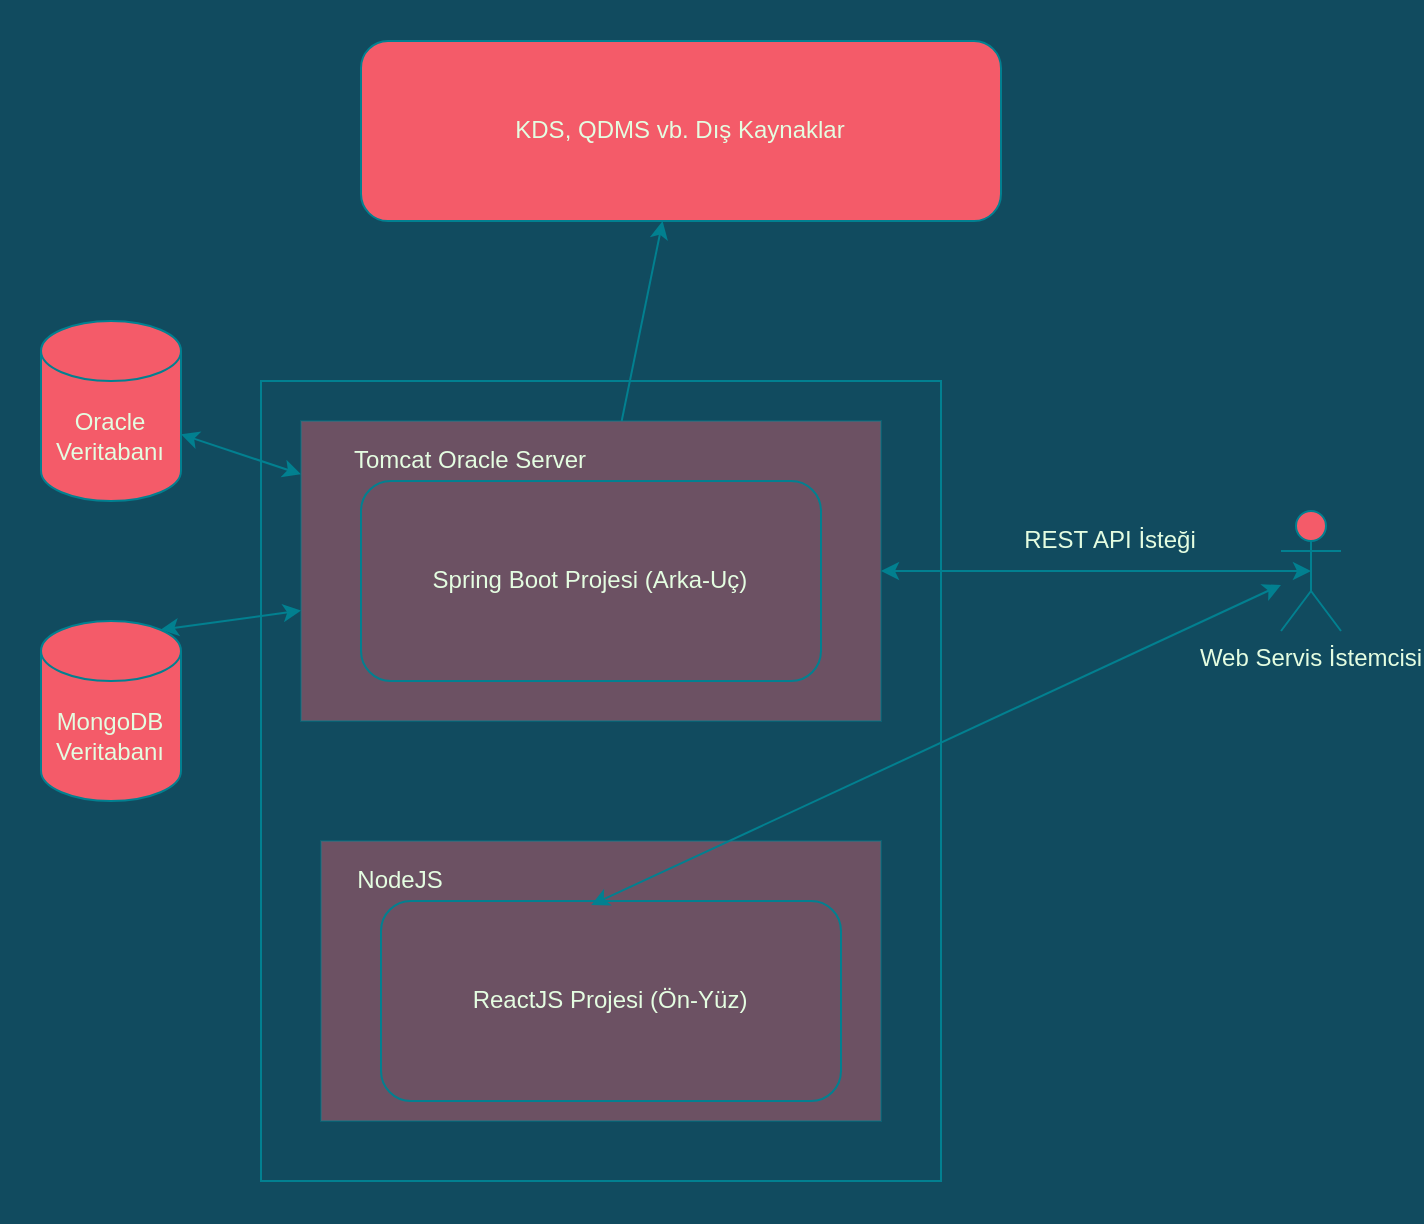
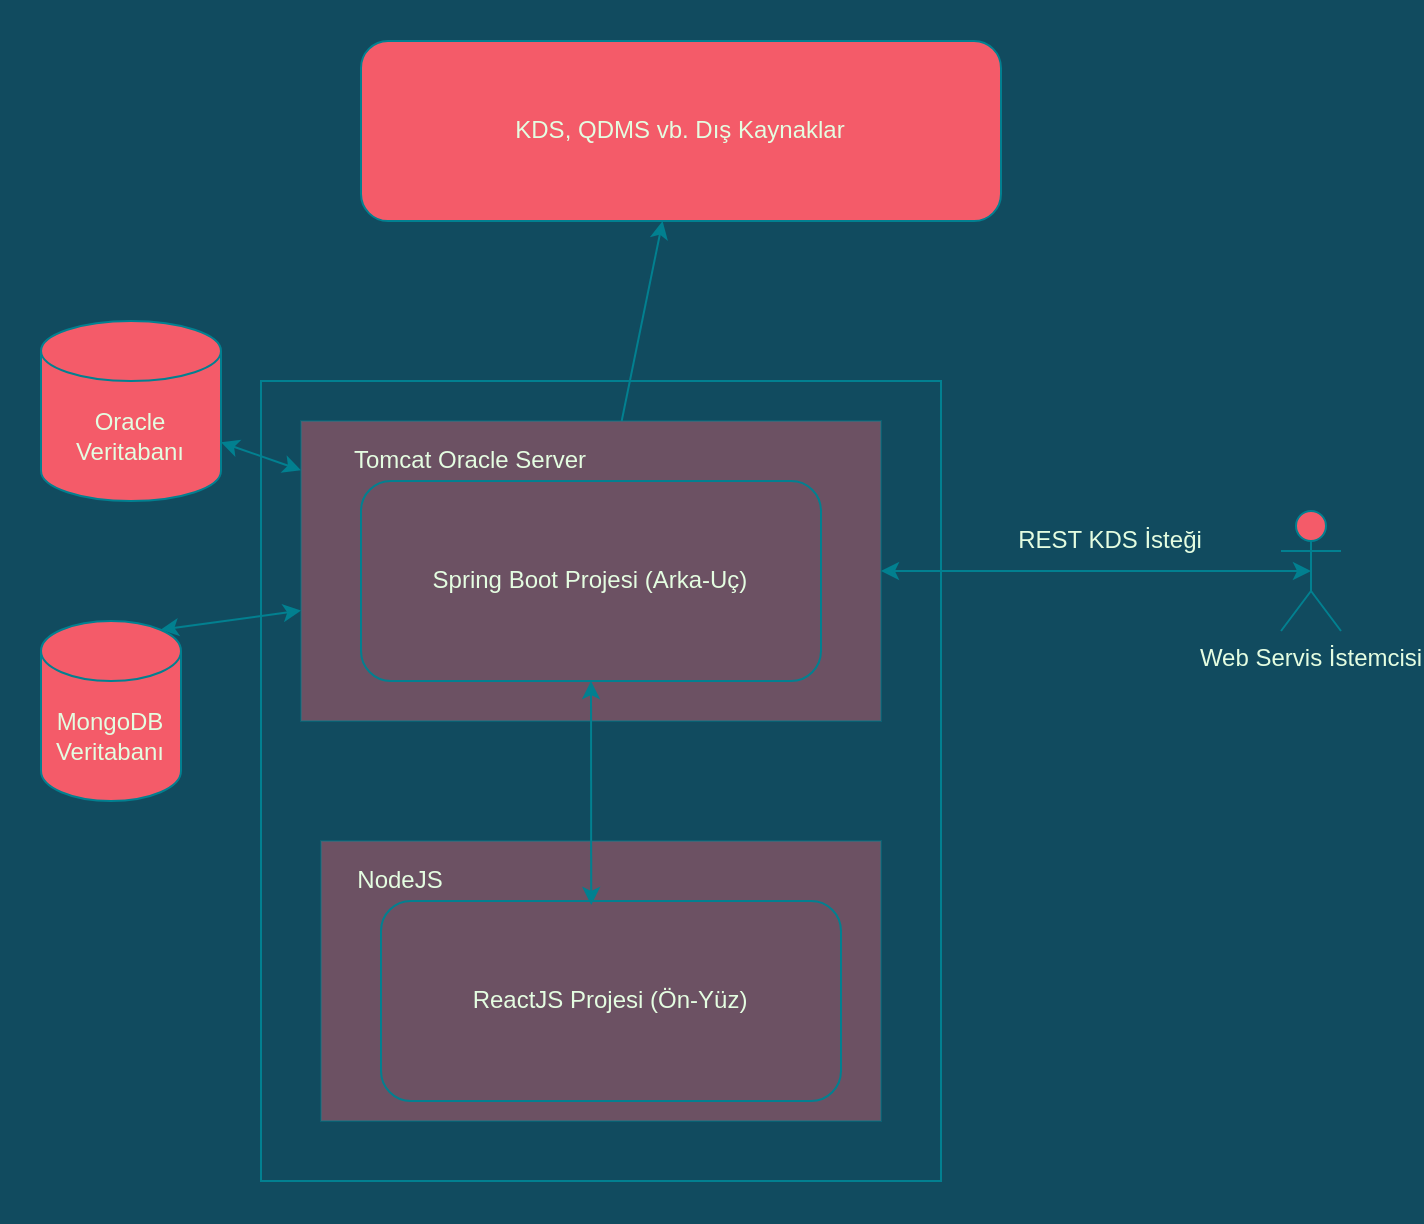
- <mxCell id="6" value="Oracle Veritabanı" style="shape=cylinder3;whiteSpace=wrap;html=1;boundedLbl=1;backgroundOutline=1;size=15;fillColor=#F45B69;strokeColor=#028090;fontColor=#E4FDE1;" parent="1" vertex="1"><mxGeometry x="20" y="160" width="70" height="90" as="geometry" /></mxCell>
+ <mxCell id="6" value="Oracle Veritabanı" style="shape=cylinder3;whiteSpace=wrap;html=1;boundedLbl=1;backgroundOutline=1;size=15;fillColor=#F45B69;strokeColor=#028090;fontColor=#E4FDE1;" parent="1" vertex="1"><mxGeometry x="20" y="160" width="90" height="90" as="geometry" /></mxCell>
- <mxCell id="17" value="REST API İsteği" style="text;html=1;strokeColor=none;fillColor=none;align=center;verticalAlign=middle;whiteSpace=wrap;rounded=0;opacity=40;fontColor=#E4FDE1;" parent="1" vertex="1"><mxGeometry x="500" y="260" width="110" height="20" as="geometry" /></mxCell>
+ <mxCell id="17" value="REST KDS İsteği" style="text;html=1;strokeColor=none;fillColor=none;align=center;verticalAlign=middle;whiteSpace=wrap;rounded=0;opacity=40;fontColor=#E4FDE1;" parent="1" vertex="1"><mxGeometry x="500" y="260" width="110" height="20" as="geometry" /></mxCell>
- <mxCell id="10" value="" style="endArrow=classic;startArrow=classic;html=1;exitX=0.457;exitY=0.02;exitDx=0;exitDy=0;exitPerimeter=0;labelBackgroundColor=#114B5F;strokeColor=#028090;fontColor=#E4FDE1;" parent="1" source="9" target="8" edge="1"><mxGeometry width="50" height="50" relative="1" as="geometry"><mxPoint x="260" y="460" as="sourcePoint" /><mxPoint x="310" y="410" as="targetPoint" /></mxGeometry></mxCell>
+ <mxCell id="10" value="" style="endArrow=classic;startArrow=classic;html=1;exitX=0.457;exitY=0.02;exitDx=0;exitDy=0;exitPerimeter=0;entryX=0.5;entryY=1;entryDx=0;entryDy=0;labelBackgroundColor=#114B5F;strokeColor=#028090;fontColor=#E4FDE1;" parent="1" source="9" target="5" edge="1"><mxGeometry width="50" height="50" relative="1" as="geometry"><mxPoint x="260" y="460" as="sourcePoint" /><mxPoint x="310" y="410" as="targetPoint" /></mxGeometry></mxCell>
